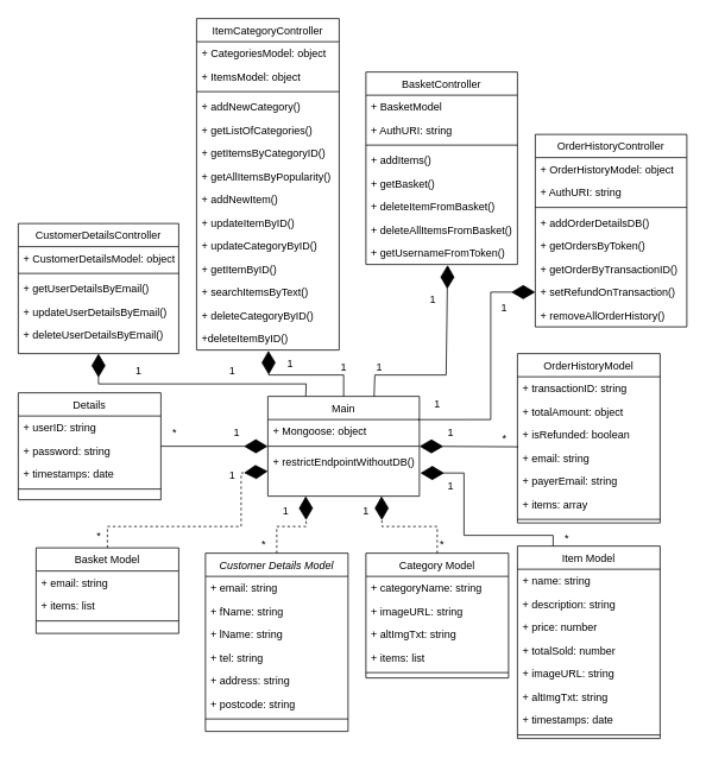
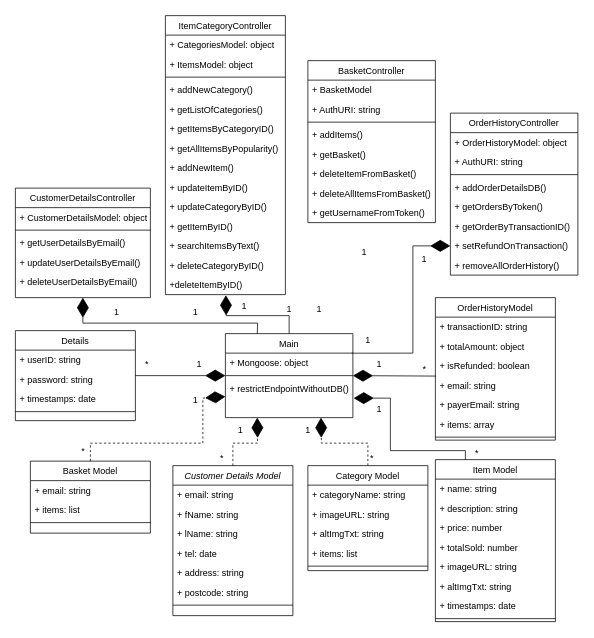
- <mxCell id="93" value="" style="endArrow=diamondThin;endFill=1;endSize=24;html=1;rounded=0;entryX=0.539;entryY=1.026;entryDx=0;entryDy=0;entryPerimeter=0;exitX=0.701;exitY=0.003;exitDx=0;exitDy=0;exitPerimeter=0;" parent="1" source="81" target="80" edge="1"><mxGeometry width="160" relative="1" as="geometry"><mxPoint x="420" y="440" as="sourcePoint" /><mxPoint x="410" y="410" as="targetPoint" /><Array as="points"><mxPoint x="420" y="420" /><mxPoint x="500" y="420" /></Array></mxGeometry></mxCell>
- <mxCell id="10" value="+ tel: string" style="text;align=left;verticalAlign=top;spacingLeft=4;spacingRight=4;overflow=hidden;rotatable=0;points=[[0,0.5],[1,0.5]];portConstraint=eastwest;rounded=0;shadow=0;html=0;" parent="6" vertex="1"><mxGeometry y="104" width="160" height="26" as="geometry" /></mxCell>
+ <mxCell id="10" value="+ tel: date" style="text;align=left;verticalAlign=top;spacingLeft=4;spacingRight=4;overflow=hidden;rotatable=0;points=[[0,0.5],[1,0.5]];portConstraint=eastwest;rounded=0;shadow=0;html=0;" parent="6" vertex="1"><mxGeometry y="104" width="160" height="26" as="geometry" /></mxCell>
